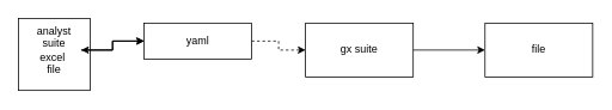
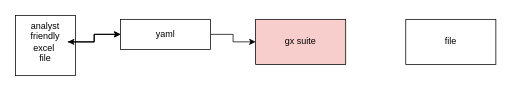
- <mxCell id="7" value="" style="edgeStyle=orthogonalEdgeStyle;rounded=0;orthogonalLoop=1;jettySize=auto;html=1;dashed=1;" parent="1" source="8" target="10" edge="1"><mxGeometry relative="1" as="geometry" /></mxCell>
+ <mxCell id="7" value="" style="edgeStyle=orthogonalEdgeStyle;rounded=0;orthogonalLoop=1;jettySize=auto;html=1;" parent="1" source="8" target="10" edge="1"><mxGeometry relative="1" as="geometry" /></mxCell>
- <mxCell id="5" value="analyst suite excel&amp;nbsp;&lt;br&gt;file" style="text;html=1;strokeColor=none;fillColor=none;align=center;verticalAlign=middle;whiteSpace=wrap;rounded=0;" parent="1" vertex="1"><mxGeometry x="30" y="40" width="60" height="30" as="geometry" /></mxCell>
+ <mxCell id="5" value="analyst friendly excel&amp;nbsp;&lt;br&gt;file" style="text;html=1;strokeColor=none;fillColor=none;align=center;verticalAlign=middle;whiteSpace=wrap;rounded=0;" parent="1" vertex="1"><mxGeometry x="30" y="40" width="60" height="30" as="geometry" /></mxCell>
- <mxCell id="10" value="gx suite" style="whiteSpace=wrap;html=1;" parent="1" vertex="1"><mxGeometry x="340" y="25" width="120" height="60" as="geometry" /></mxCell>
+ <mxCell id="10" value="gx suite" style="whiteSpace=wrap;html=1;fillColor=#f8cecc;" parent="1" vertex="1"><mxGeometry x="340" y="25" width="120" height="60" as="geometry" /></mxCell>
- <mxCell id="9" value="" style="edgeStyle=orthogonalEdgeStyle;rounded=0;orthogonalLoop=1;jettySize=auto;html=1;" parent="1" source="10" target="11" edge="1"><mxGeometry relative="1" as="geometry" /></mxCell>
